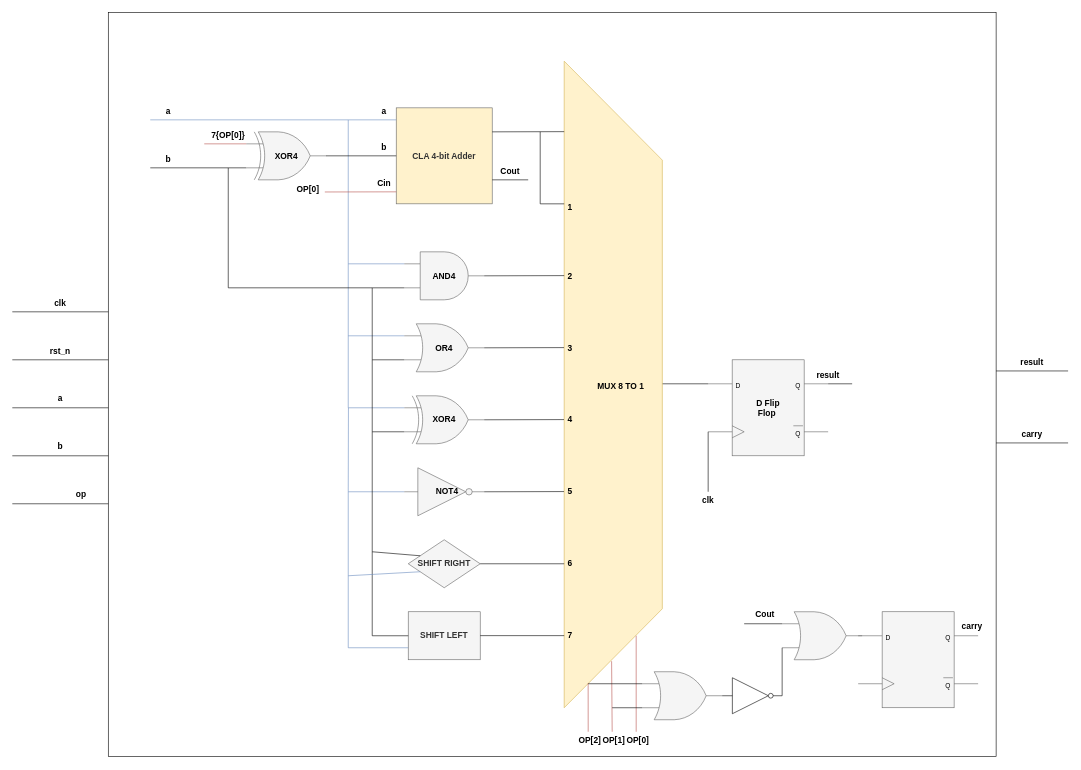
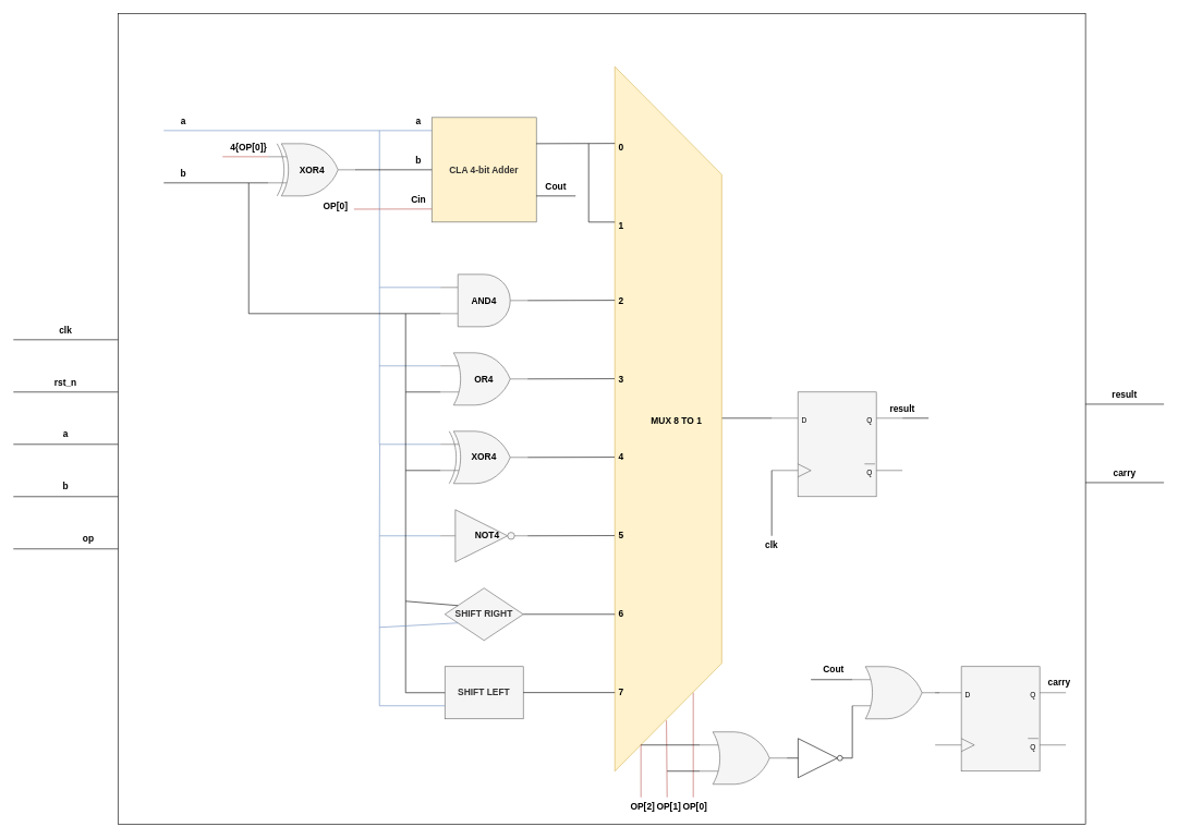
- <mxCell id="60" value="&lt;span style=&quot;color: rgb(0, 0, 0);&quot;&gt;7{OP&lt;/span&gt;&lt;span style=&quot;background-color: transparent;&quot;&gt;[0]}&lt;/span&gt;" style="text;html=1;align=center;verticalAlign=middle;whiteSpace=wrap;rounded=0;fontSize=14;fontStyle=1" parent="1" vertex="1"><mxGeometry x="350" y="209" width="60" height="30" as="geometry" /></mxCell>
+ <mxCell id="60" value="&lt;span style=&quot;color: rgb(0, 0, 0);&quot;&gt;4{OP&lt;/span&gt;&lt;span style=&quot;background-color: transparent;&quot;&gt;[0]}&lt;/span&gt;" style="text;html=1;align=center;verticalAlign=middle;whiteSpace=wrap;rounded=0;fontSize=14;fontStyle=1" parent="1" vertex="1"><mxGeometry x="350" y="209" width="60" height="30" as="geometry" /></mxCell>
+ <mxCell id="40" value="0" style="text;html=1;align=center;verticalAlign=middle;whiteSpace=wrap;rounded=0;fontSize=14;fontStyle=1" parent="1" vertex="1"><mxGeometry x="920" y="209" width="60" height="30" as="geometry" /></mxCell>
- <mxCell id="67" value="D Flip Flop&amp;nbsp;" style="text;html=1;align=center;verticalAlign=middle;whiteSpace=wrap;rounded=0;fontSize=14;fontStyle=1" parent="1" vertex="1"><mxGeometry x="1245" y="664" width="70" height="30" as="geometry" /></mxCell>
